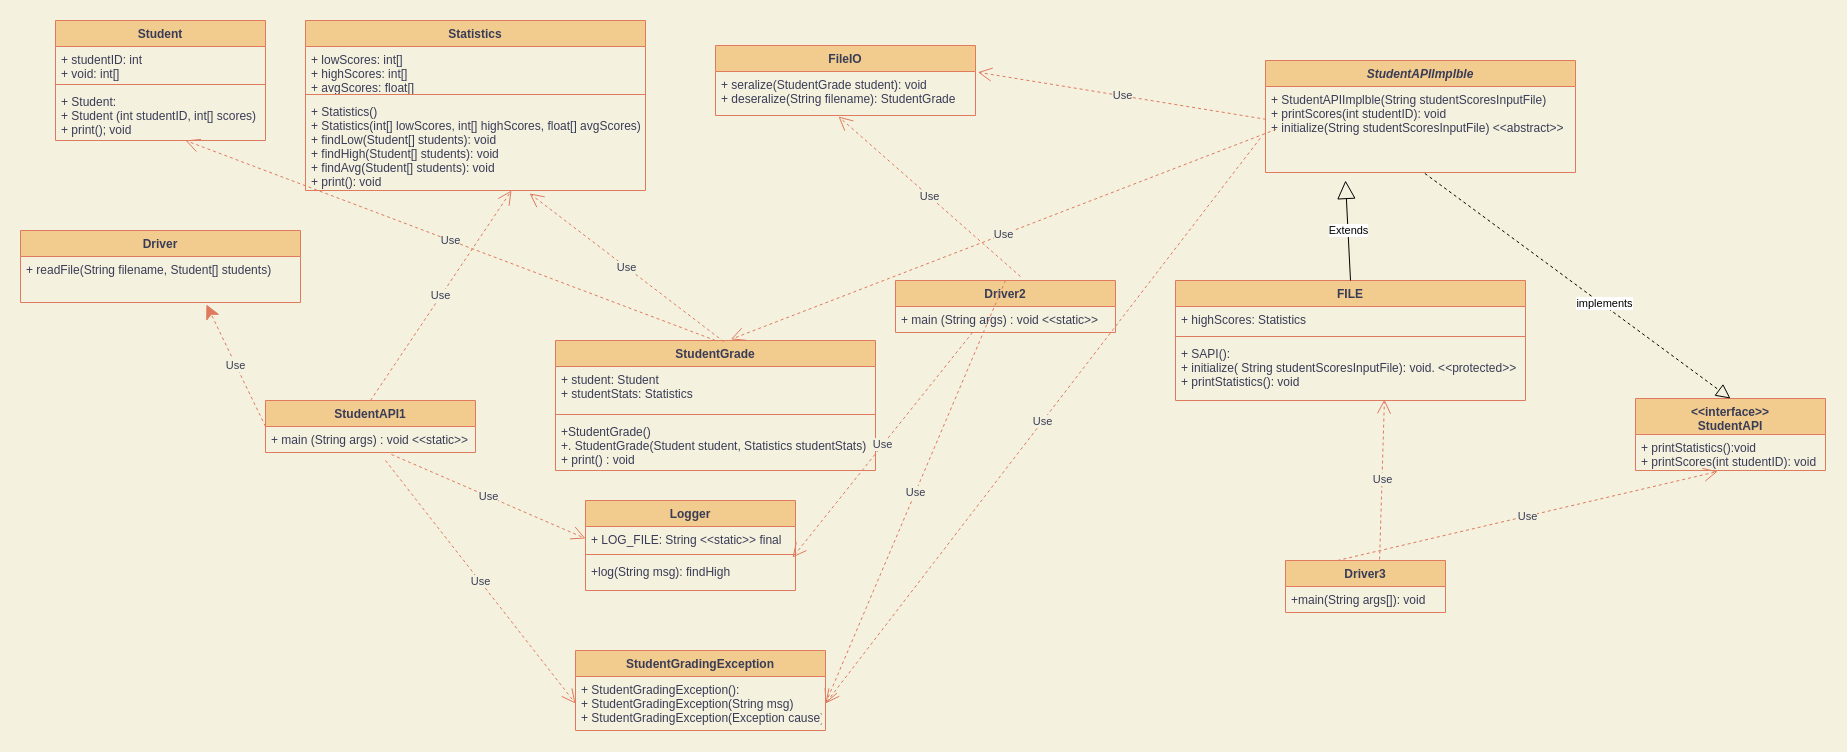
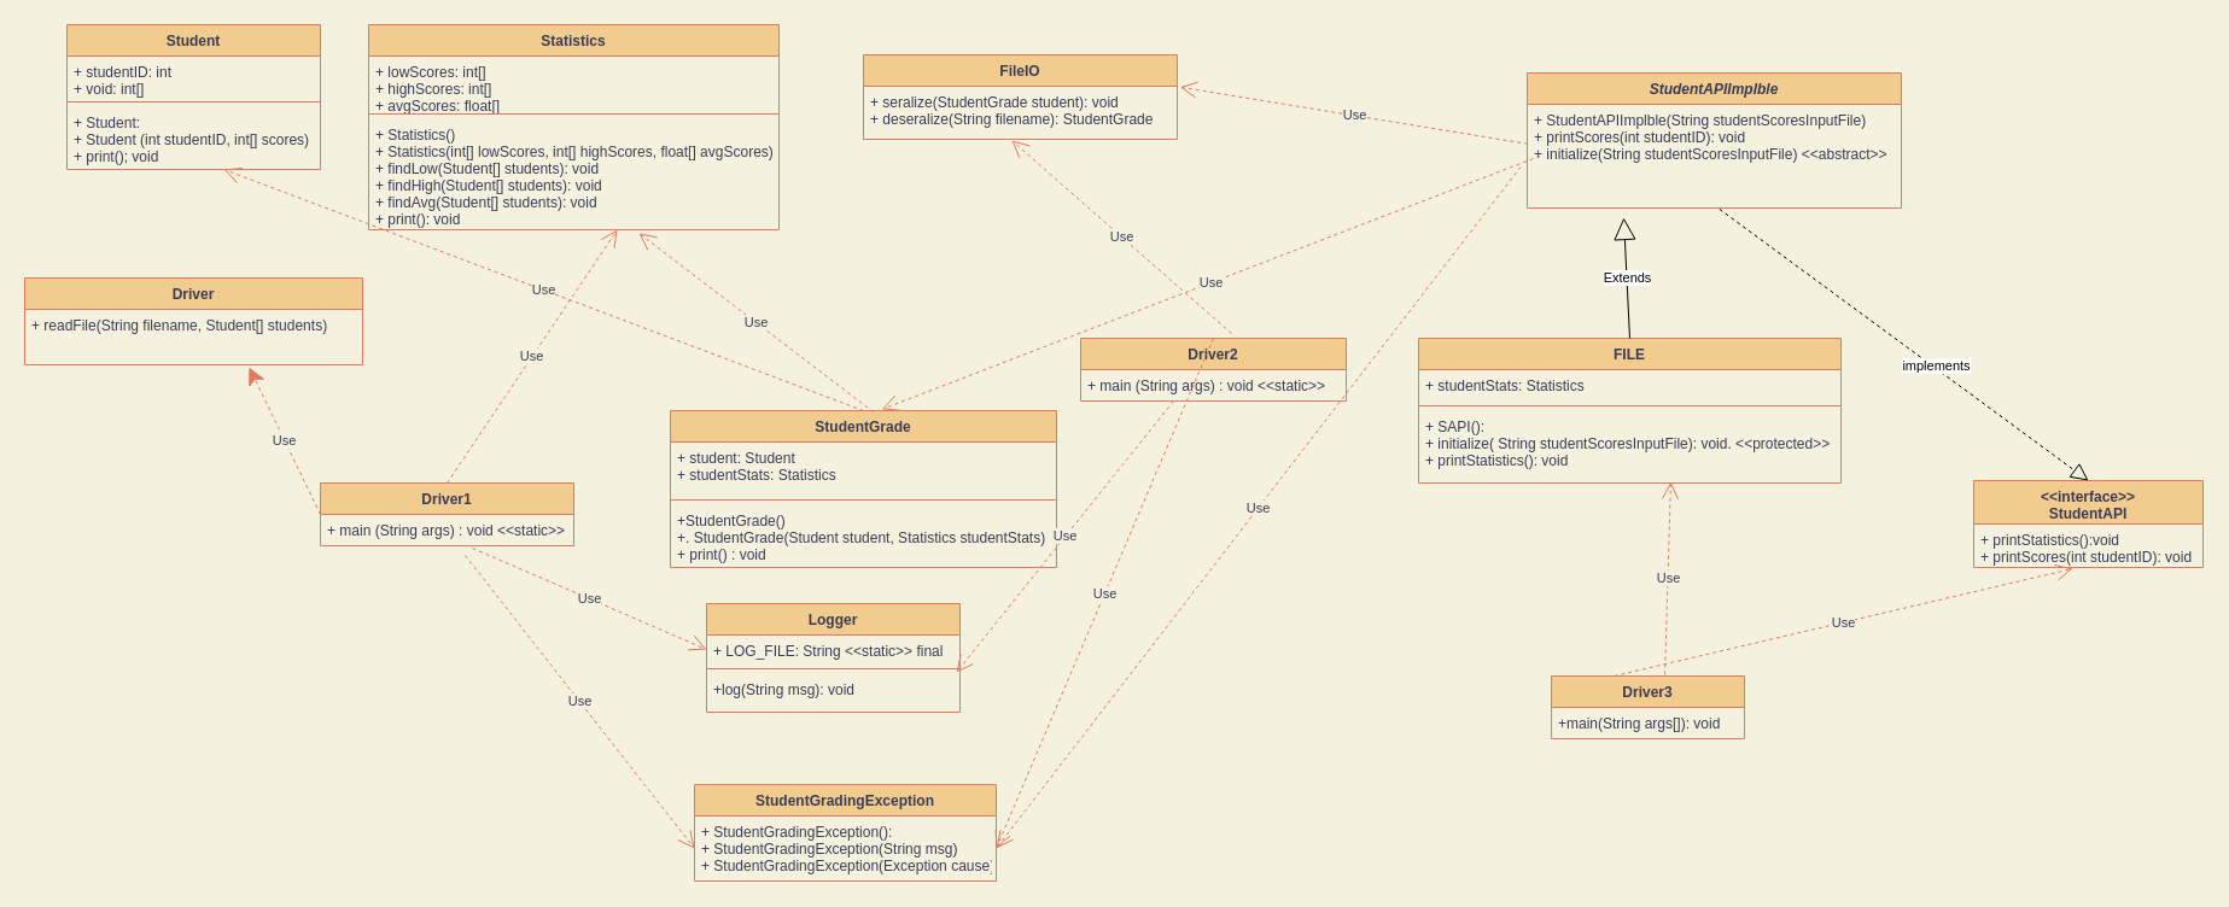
- <mxCell id="37" value="+ highScores: Statistics" style="text;strokeColor=none;fillColor=none;align=left;verticalAlign=top;spacingLeft=4;spacingRight=4;overflow=hidden;rotatable=0;points=[[0,0.5],[1,0.5]];portConstraint=eastwest;fontColor=#393C56;" parent="36" vertex="1"><mxGeometry y="26" width="350" height="26" as="geometry" /></mxCell>
+ <mxCell id="37" value="+ studentStats: Statistics" style="text;strokeColor=none;fillColor=none;align=left;verticalAlign=top;spacingLeft=4;spacingRight=4;overflow=hidden;rotatable=0;points=[[0,0.5],[1,0.5]];portConstraint=eastwest;fontColor=#393C56;" parent="36" vertex="1"><mxGeometry y="26" width="350" height="26" as="geometry" /></mxCell>
- <mxCell id="12" value="StudentAPI1" style="swimlane;fontStyle=1;align=center;verticalAlign=top;childLayout=stackLayout;horizontal=1;startSize=26;horizontalStack=0;resizeParent=1;resizeParentMax=0;resizeLast=0;collapsible=1;marginBottom=0;fillColor=#F2CC8F;strokeColor=#E07A5F;fontColor=#393C56;" parent="1" vertex="1"><mxGeometry x="265" y="400" width="210" height="52" as="geometry" /></mxCell>
+ <mxCell id="12" value="Driver1" style="swimlane;fontStyle=1;align=center;verticalAlign=top;childLayout=stackLayout;horizontal=1;startSize=26;horizontalStack=0;resizeParent=1;resizeParentMax=0;resizeLast=0;collapsible=1;marginBottom=0;fillColor=#F2CC8F;strokeColor=#E07A5F;fontColor=#393C56;" parent="1" vertex="1"><mxGeometry x="265" y="400" width="210" height="52" as="geometry" /></mxCell>
- <mxCell id="28" value="+log(String msg): findHigh" style="text;strokeColor=none;fillColor=none;align=left;verticalAlign=top;spacingLeft=4;spacingRight=4;overflow=hidden;rotatable=0;points=[[0,0.5],[1,0.5]];portConstraint=eastwest;fontColor=#393C56;" parent="25" vertex="1"><mxGeometry y="58" width="210" height="32" as="geometry" /></mxCell>
+ <mxCell id="28" value="+log(String msg): void" style="text;strokeColor=none;fillColor=none;align=left;verticalAlign=top;spacingLeft=4;spacingRight=4;overflow=hidden;rotatable=0;points=[[0,0.5],[1,0.5]];portConstraint=eastwest;fontColor=#393C56;" parent="25" vertex="1"><mxGeometry y="58" width="210" height="32" as="geometry" /></mxCell>
